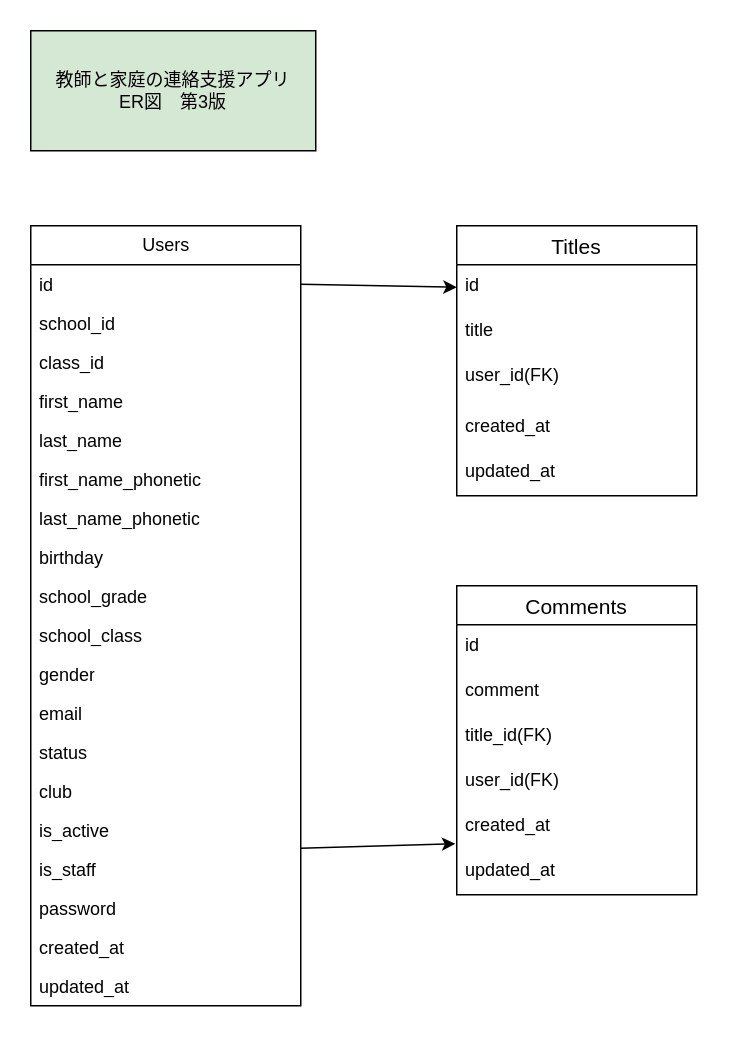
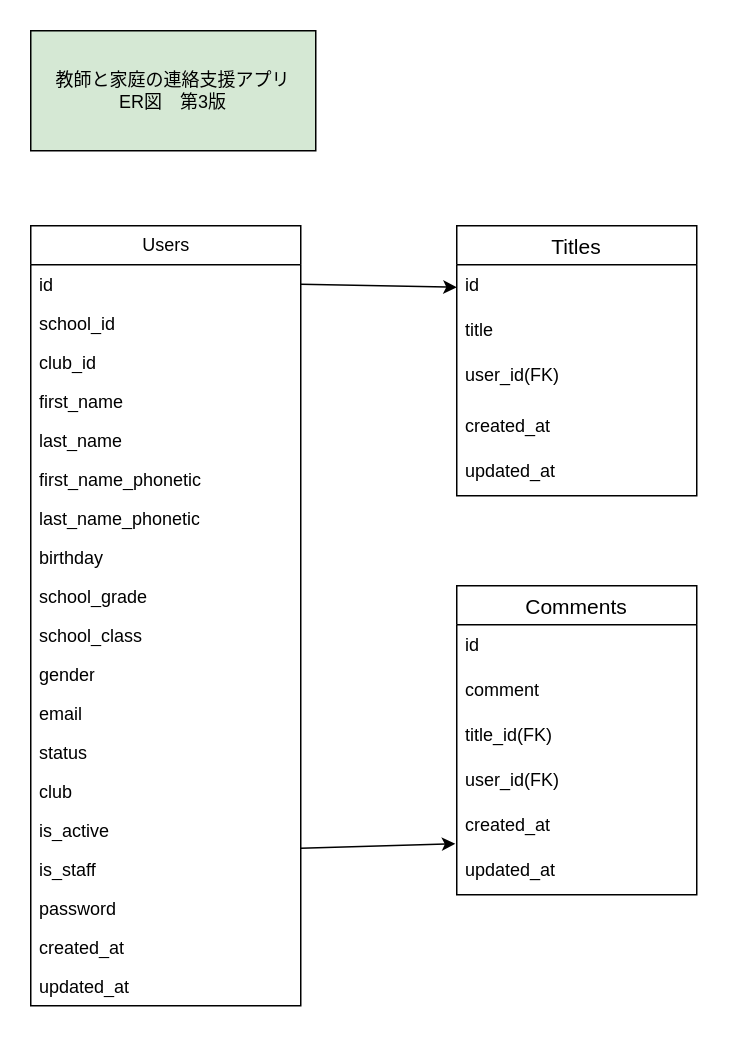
- <mxCell id="19" value="class_id" style="text;strokeColor=none;fillColor=none;align=left;verticalAlign=top;spacingLeft=4;spacingRight=4;overflow=hidden;rotatable=0;points=[[0,0.5],[1,0.5]];portConstraint=eastwest;whiteSpace=wrap;html=1;" parent="16" vertex="1"><mxGeometry y="78" width="180" height="26" as="geometry" /></mxCell>
+ <mxCell id="19" value="club_id" style="text;strokeColor=none;fillColor=none;align=left;verticalAlign=top;spacingLeft=4;spacingRight=4;overflow=hidden;rotatable=0;points=[[0,0.5],[1,0.5]];portConstraint=eastwest;whiteSpace=wrap;html=1;" parent="16" vertex="1"><mxGeometry y="78" width="180" height="26" as="geometry" /></mxCell>
